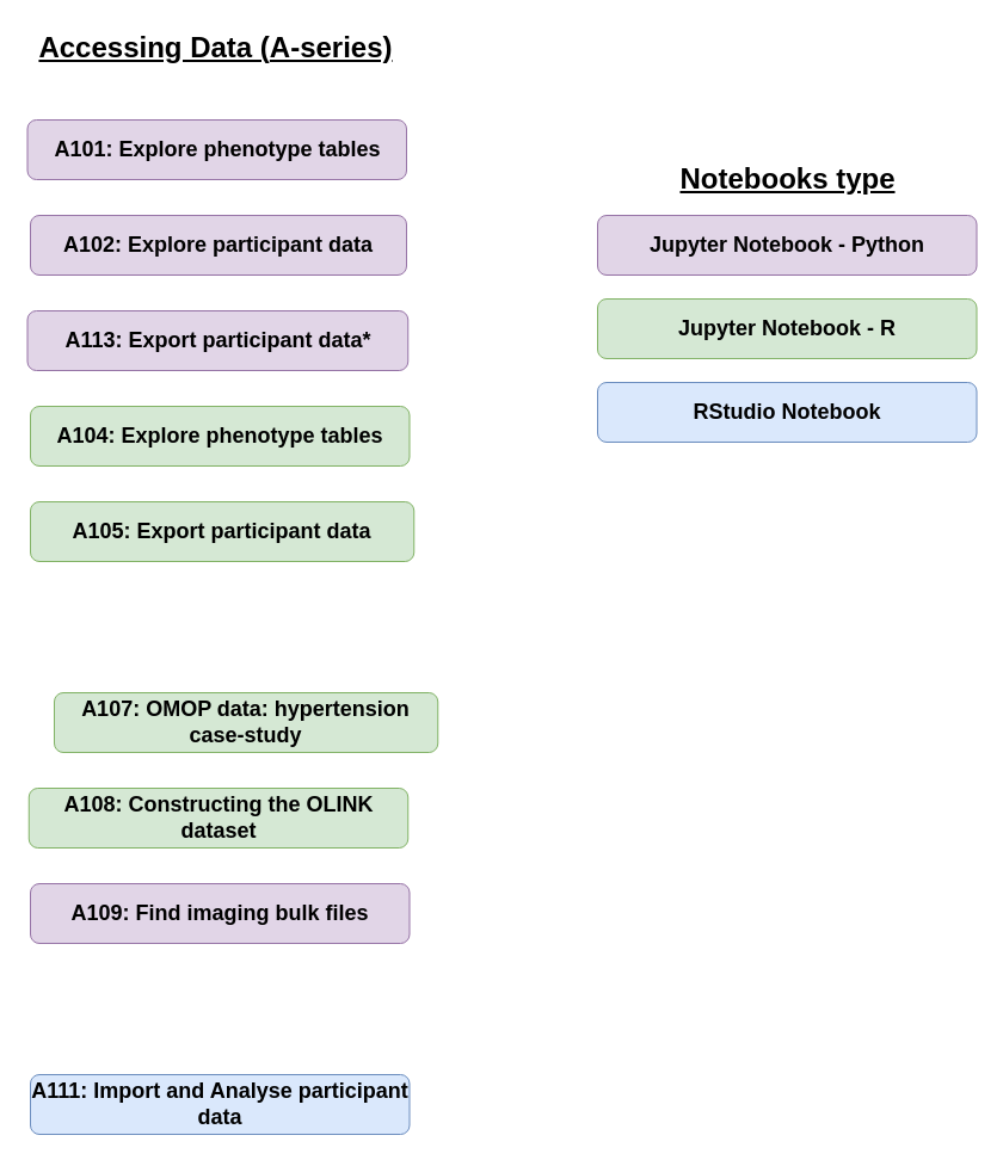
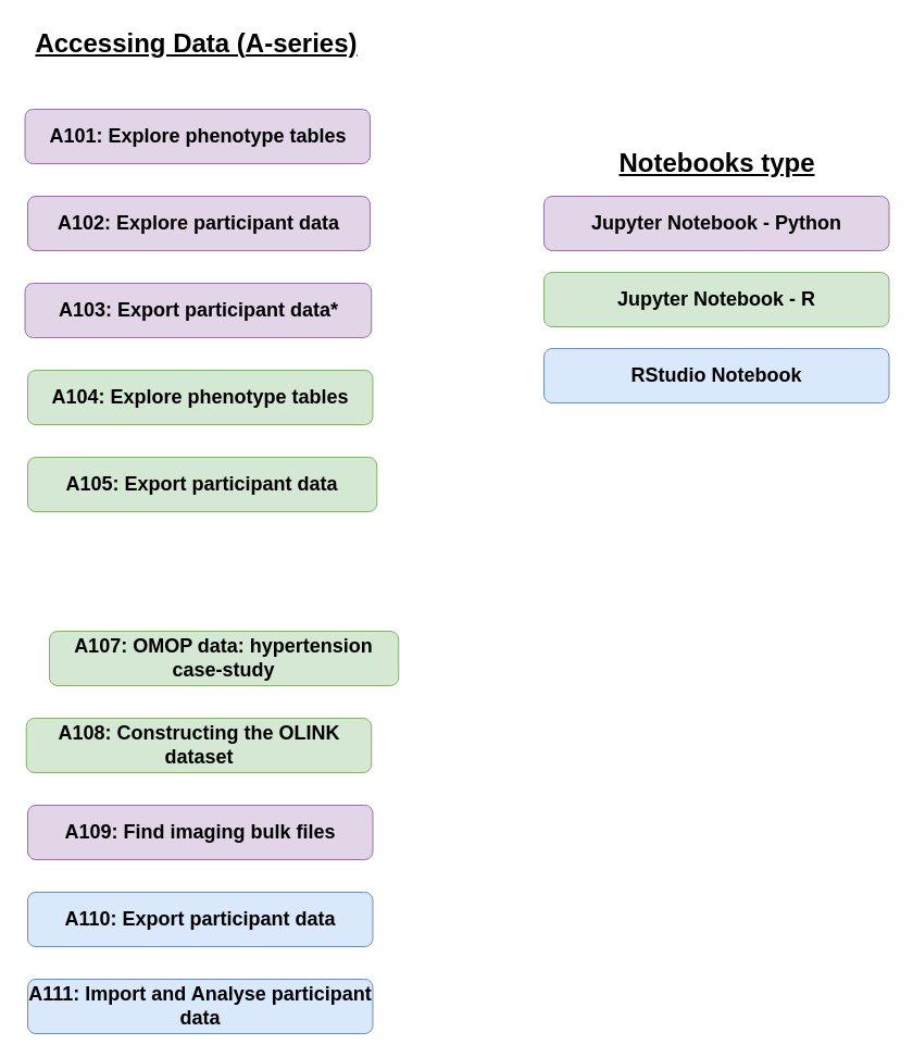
- <mxCell id="5" value="&lt;p data-pm-slice=&quot;1 1 [&amp;quot;body&amp;quot;,null]&quot;&gt;&lt;b&gt;&lt;font style=&quot;font-size: 18px;&quot; color=&quot;#000000&quot;&gt;A113: Export participant data*&lt;/font&gt;&lt;/b&gt;&lt;/p&gt;" style="whiteSpace=wrap;html=1;fillColor=#e1d5e7;strokeColor=#9673a6;rounded=1;" parent="1" vertex="1"><mxGeometry x="22.5" y="260" width="318.75" height="50" as="geometry" /></mxCell>
+ <mxCell id="5" value="&lt;p data-pm-slice=&quot;1 1 [&amp;quot;body&amp;quot;,null]&quot;&gt;&lt;b&gt;&lt;font style=&quot;font-size: 18px;&quot; color=&quot;#000000&quot;&gt;A103: Export participant data*&lt;/font&gt;&lt;/b&gt;&lt;/p&gt;" style="whiteSpace=wrap;html=1;fillColor=#e1d5e7;strokeColor=#9673a6;rounded=1;" parent="1" vertex="1"><mxGeometry x="22.5" y="260" width="318.75" height="50" as="geometry" /></mxCell>
+ <mxCell id="11" value="&lt;p style=&quot;&quot; data-pm-slice=&quot;1 1 [&amp;quot;body&amp;quot;,null]&quot;&gt;&lt;b style=&quot;&quot;&gt;&lt;font style=&quot;font-size: 18px;&quot; color=&quot;#000000&quot;&gt;A110: Export participant data&lt;/font&gt;&lt;/b&gt;&lt;/p&gt;" style="whiteSpace=wrap;html=1;fillColor=#dae8fc;strokeColor=#6c8ebf;rounded=1;" vertex="1" parent="1"><mxGeometry x="25" y="820" width="317.5" height="50" as="geometry" /></mxCell>
